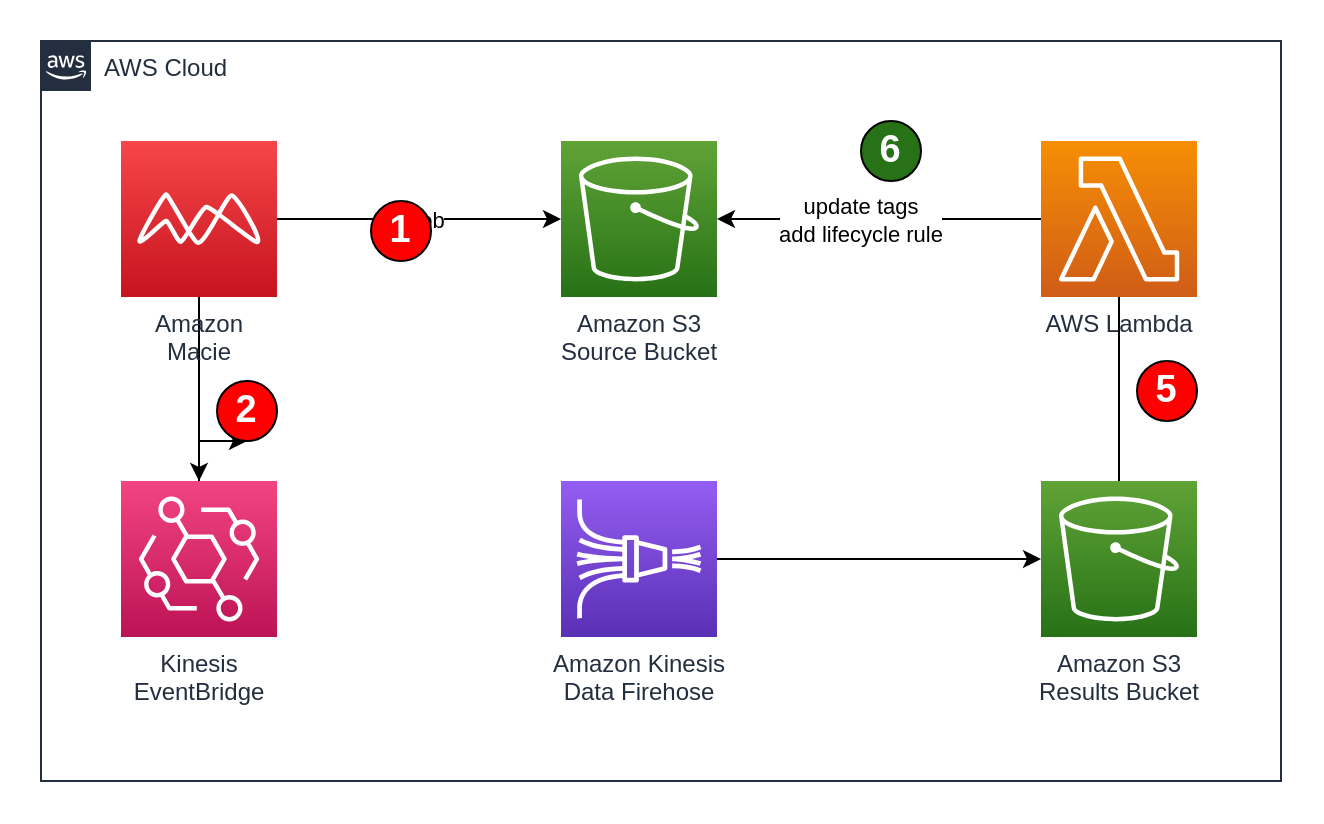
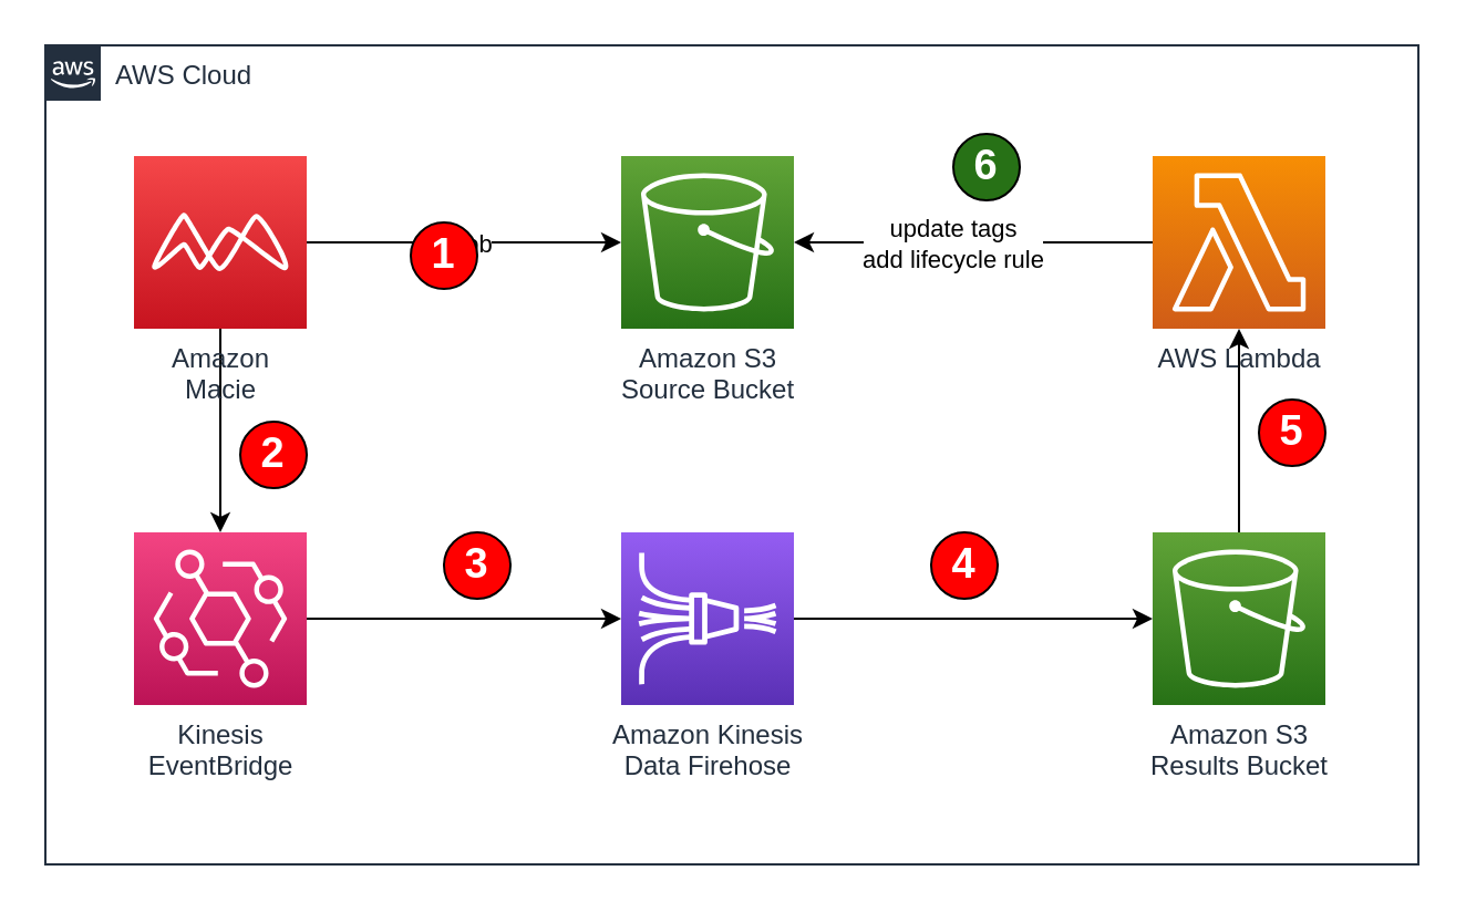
- <mxCell id="3" value="" style="edgeStyle=orthogonalEdgeStyle;rounded=0;orthogonalLoop=1;jettySize=auto;html=1;endArrow=none;" edge="1" parent="1" source="4" target="16"><mxGeometry relative="1" as="geometry" /></mxCell>
+ <mxCell id="3" value="" style="edgeStyle=orthogonalEdgeStyle;rounded=0;orthogonalLoop=1;jettySize=auto;html=1;" edge="1" parent="1" source="4" target="16"><mxGeometry relative="1" as="geometry" /></mxCell>
- <mxCell id="12" value="" style="edgeStyle=orthogonalEdgeStyle;rounded=0;orthogonalLoop=1;jettySize=auto;html=1;" edge="1" parent="1" source="13" target="18"><mxGeometry relative="1" as="geometry" /></mxCell>
+ <mxCell id="12" value="" style="edgeStyle=orthogonalEdgeStyle;rounded=0;orthogonalLoop=1;jettySize=auto;html=1;" edge="1" parent="1" source="13" target="7"><mxGeometry relative="1" as="geometry" /></mxCell>
+ <mxCell id="19" value="3" style="ellipse;whiteSpace=wrap;html=1;aspect=fixed;fillColor=#FF0000;fontColor=#FFFFFF;fontStyle=1;fontSize=19;" vertex="1" parent="1"><mxGeometry x="200" y="240" width="30" height="30" as="geometry" /></mxCell>
+ <mxCell id="20" value="4" style="ellipse;whiteSpace=wrap;html=1;aspect=fixed;fillColor=#FF0000;fontColor=#FFFFFF;fontStyle=1;fontSize=19;" vertex="1" parent="1"><mxGeometry x="420" y="240" width="30" height="30" as="geometry" /></mxCell>
